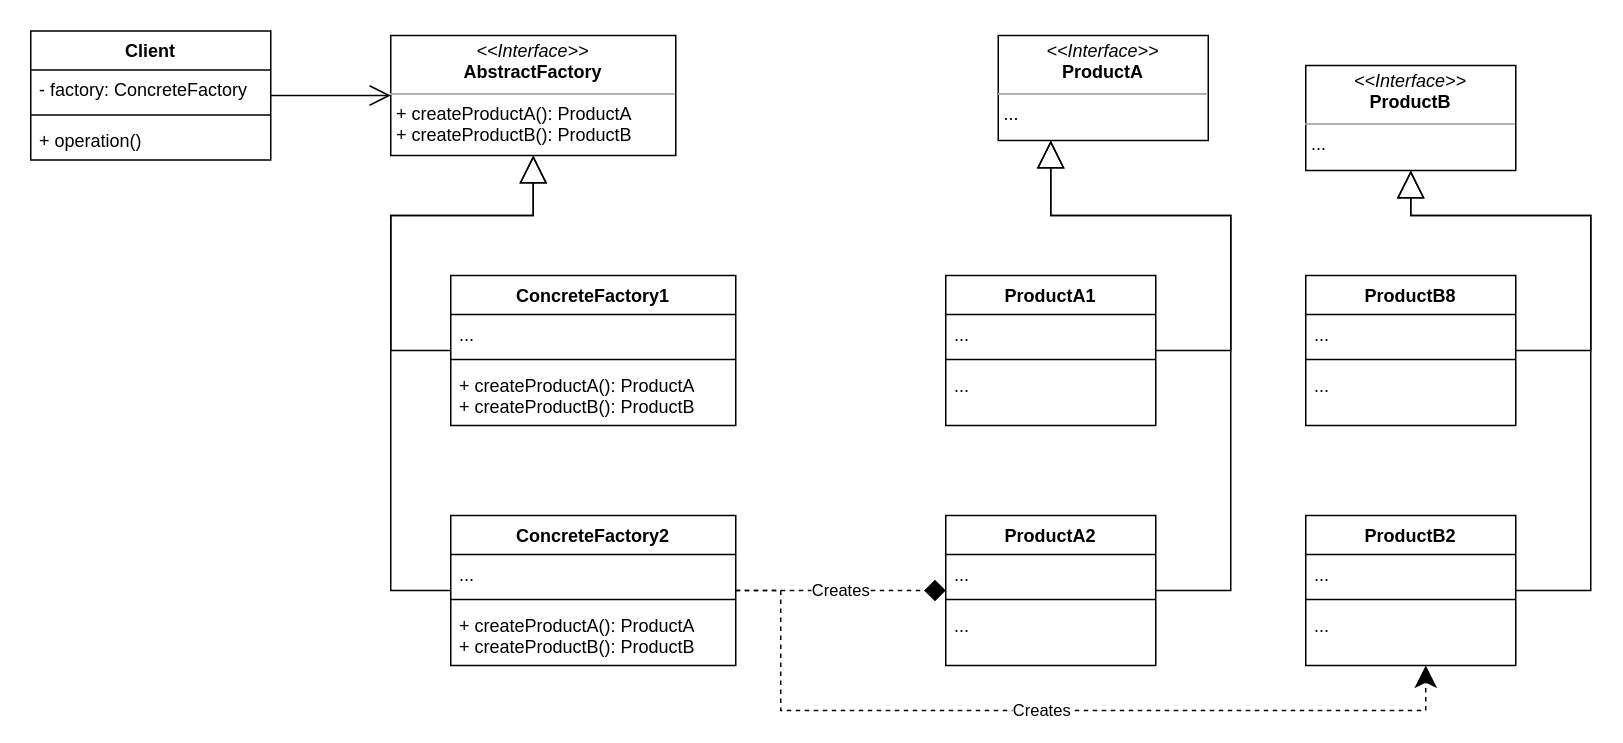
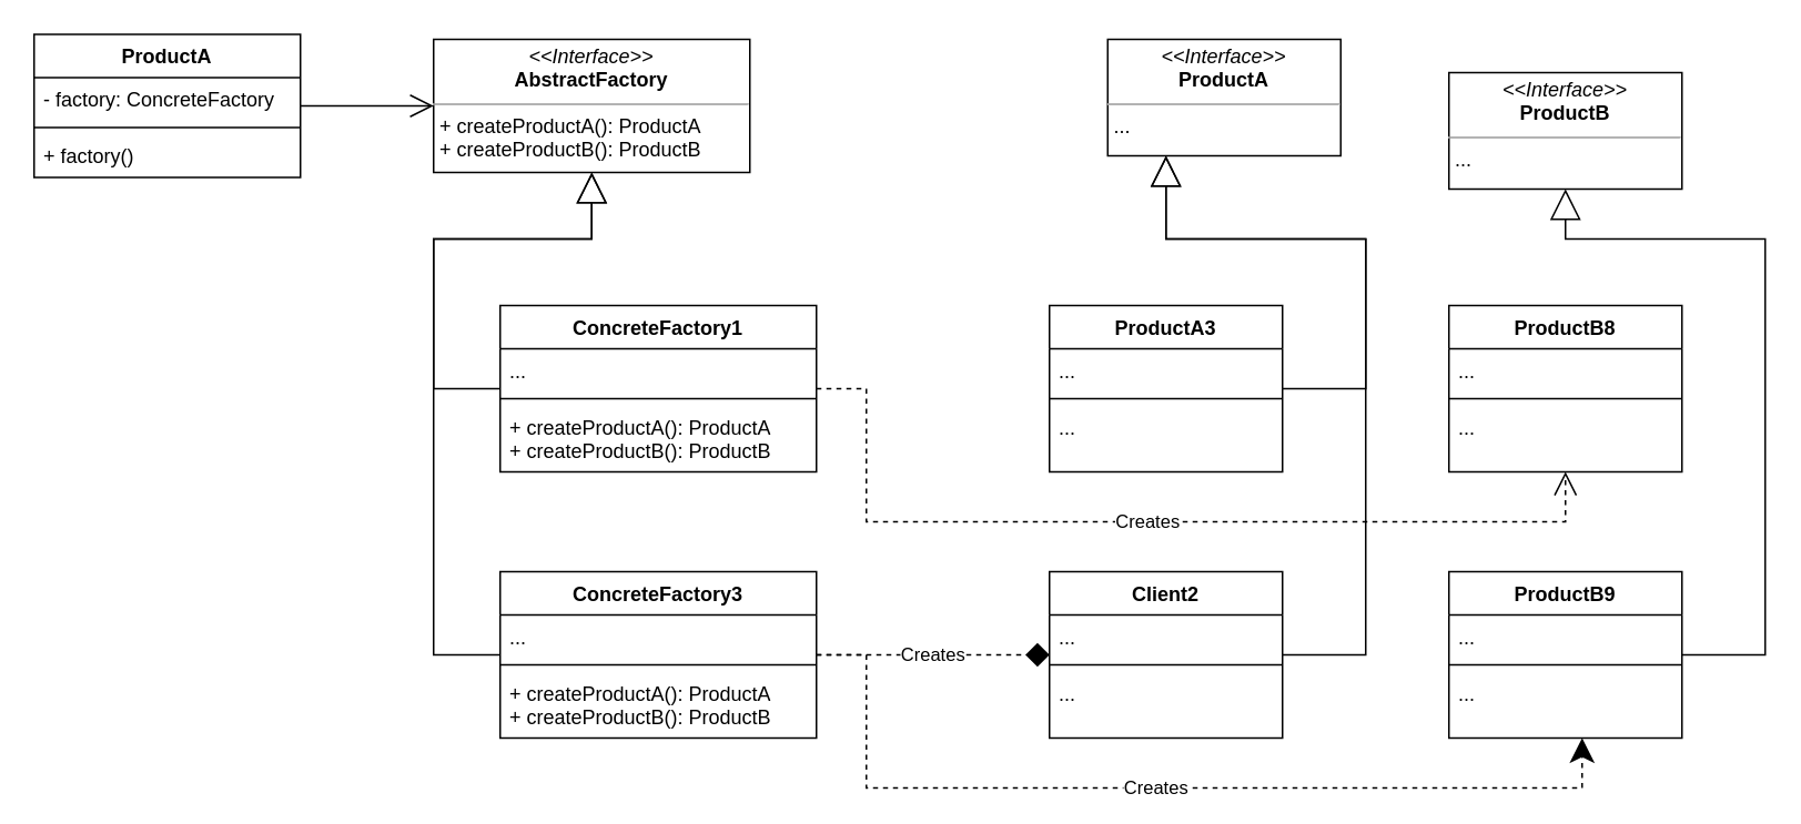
- <mxCell id="2" value="Client" style="swimlane;fontStyle=1;align=center;verticalAlign=top;childLayout=stackLayout;horizontal=1;startSize=26;horizontalStack=0;resizeParent=1;resizeParentMax=0;resizeLast=0;collapsible=1;marginBottom=0;whiteSpace=wrap;html=1;" vertex="1" parent="1"><mxGeometry x="20" y="20" width="160" height="86" as="geometry" /></mxCell>
+ <mxCell id="2" value="ProductA" style="swimlane;fontStyle=1;align=center;verticalAlign=top;childLayout=stackLayout;horizontal=1;startSize=26;horizontalStack=0;resizeParent=1;resizeParentMax=0;resizeLast=0;collapsible=1;marginBottom=0;whiteSpace=wrap;html=1;" vertex="1" parent="1"><mxGeometry x="20" y="20" width="160" height="86" as="geometry" /></mxCell>
- <mxCell id="5" value="+ operation()" style="text;strokeColor=none;fillColor=none;align=left;verticalAlign=top;spacingLeft=4;spacingRight=4;overflow=hidden;rotatable=0;points=[[0,0.5],[1,0.5]];portConstraint=eastwest;whiteSpace=wrap;html=1;" vertex="1" parent="2"><mxGeometry y="60" width="160" height="26" as="geometry" /></mxCell>
+ <mxCell id="5" value="+ factory()" style="text;strokeColor=none;fillColor=none;align=left;verticalAlign=top;spacingLeft=4;spacingRight=4;overflow=hidden;rotatable=0;points=[[0,0.5],[1,0.5]];portConstraint=eastwest;whiteSpace=wrap;html=1;" vertex="1" parent="2"><mxGeometry y="60" width="160" height="26" as="geometry" /></mxCell>
- <mxCell id="19" value="ProductA1" style="swimlane;fontStyle=1;align=center;verticalAlign=top;childLayout=stackLayout;horizontal=1;startSize=26;horizontalStack=0;resizeParent=1;resizeParentMax=0;resizeLast=0;collapsible=1;marginBottom=0;whiteSpace=wrap;html=1;" vertex="1" parent="1"><mxGeometry x="630" y="183" width="140" height="100" as="geometry" /></mxCell>
+ <mxCell id="19" value="ProductA3" style="swimlane;fontStyle=1;align=center;verticalAlign=top;childLayout=stackLayout;horizontal=1;startSize=26;horizontalStack=0;resizeParent=1;resizeParentMax=0;resizeLast=0;collapsible=1;marginBottom=0;whiteSpace=wrap;html=1;" vertex="1" parent="1"><mxGeometry x="630" y="183" width="140" height="100" as="geometry" /></mxCell>
- <mxCell id="37" value="" style="endArrow=block;endSize=16;endFill=0;html=1;rounded=0;edgeStyle=orthogonalEdgeStyle;" edge="1" parent="1" source="23" target="18"><mxGeometry width="160" relative="1" as="geometry"><mxPoint x="1130.03" y="303" as="sourcePoint" /><mxPoint x="1060.03" y="163" as="targetPoint" /><Array as="points"><mxPoint x="1060" y="233" /><mxPoint x="1060" y="143" /><mxPoint x="940" y="143" /></Array></mxGeometry></mxCell>
+ <mxCell id="39" value="Creates" style="endArrow=open;endSize=12;dashed=1;html=1;rounded=0;edgeStyle=orthogonalEdgeStyle;" edge="1" parent="1" source="6" target="23"><mxGeometry x="-0.005" width="160" relative="1" as="geometry"><mxPoint x="520" y="323" as="sourcePoint" /><mxPoint x="660" y="323" as="targetPoint" /><mxPoint as="offset" /><Array as="points"><mxPoint x="520" y="233" /><mxPoint x="520" y="313" /><mxPoint x="940" y="313" /></Array></mxGeometry></mxCell>
- <mxCell id="12" value="ConcreteFactory2" style="swimlane;fontStyle=1;align=center;verticalAlign=top;childLayout=stackLayout;horizontal=1;startSize=26;horizontalStack=0;resizeParent=1;resizeParentMax=0;resizeLast=0;collapsible=1;marginBottom=0;whiteSpace=wrap;html=1;" vertex="1" parent="1"><mxGeometry x="300" y="343" width="190" height="100" as="geometry" /></mxCell>
+ <mxCell id="12" value="ConcreteFactory3" style="swimlane;fontStyle=1;align=center;verticalAlign=top;childLayout=stackLayout;horizontal=1;startSize=26;horizontalStack=0;resizeParent=1;resizeParentMax=0;resizeLast=0;collapsible=1;marginBottom=0;whiteSpace=wrap;html=1;" vertex="1" parent="1"><mxGeometry x="300" y="343" width="190" height="100" as="geometry" /></mxCell>
- <mxCell id="27" value="ProductA2" style="swimlane;fontStyle=1;align=center;verticalAlign=top;childLayout=stackLayout;horizontal=1;startSize=26;horizontalStack=0;resizeParent=1;resizeParentMax=0;resizeLast=0;collapsible=1;marginBottom=0;whiteSpace=wrap;html=1;" vertex="1" parent="1"><mxGeometry x="630" y="343" width="140" height="100" as="geometry" /></mxCell>
+ <mxCell id="27" value="Client2" style="swimlane;fontStyle=1;align=center;verticalAlign=top;childLayout=stackLayout;horizontal=1;startSize=26;horizontalStack=0;resizeParent=1;resizeParentMax=0;resizeLast=0;collapsible=1;marginBottom=0;whiteSpace=wrap;html=1;" vertex="1" parent="1"><mxGeometry x="630" y="343" width="140" height="100" as="geometry" /></mxCell>
- <mxCell id="31" value="ProductB2" style="swimlane;fontStyle=1;align=center;verticalAlign=top;childLayout=stackLayout;horizontal=1;startSize=26;horizontalStack=0;resizeParent=1;resizeParentMax=0;resizeLast=0;collapsible=1;marginBottom=0;whiteSpace=wrap;html=1;" vertex="1" parent="1"><mxGeometry x="870" y="343" width="140" height="100" as="geometry" /></mxCell>
+ <mxCell id="31" value="ProductB9" style="swimlane;fontStyle=1;align=center;verticalAlign=top;childLayout=stackLayout;horizontal=1;startSize=26;horizontalStack=0;resizeParent=1;resizeParentMax=0;resizeLast=0;collapsible=1;marginBottom=0;whiteSpace=wrap;html=1;" vertex="1" parent="1"><mxGeometry x="870" y="343" width="140" height="100" as="geometry" /></mxCell>
